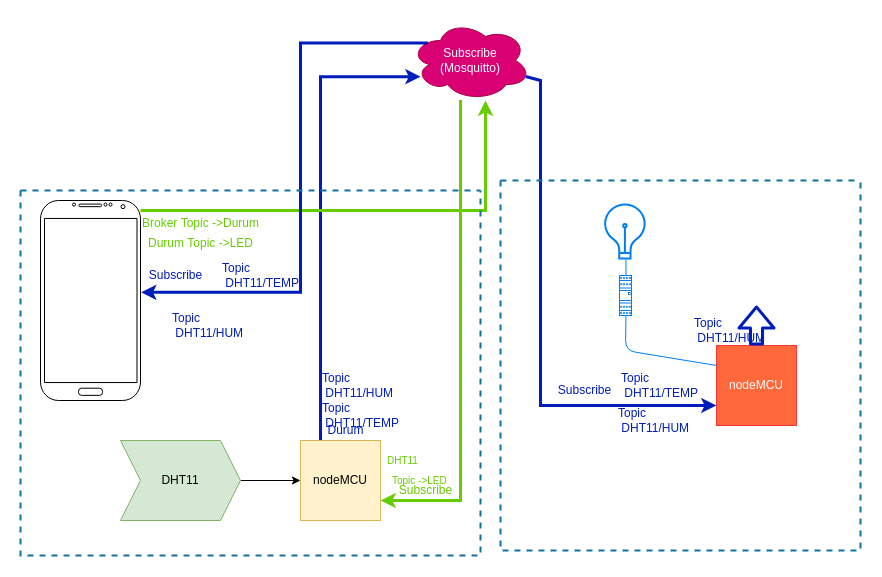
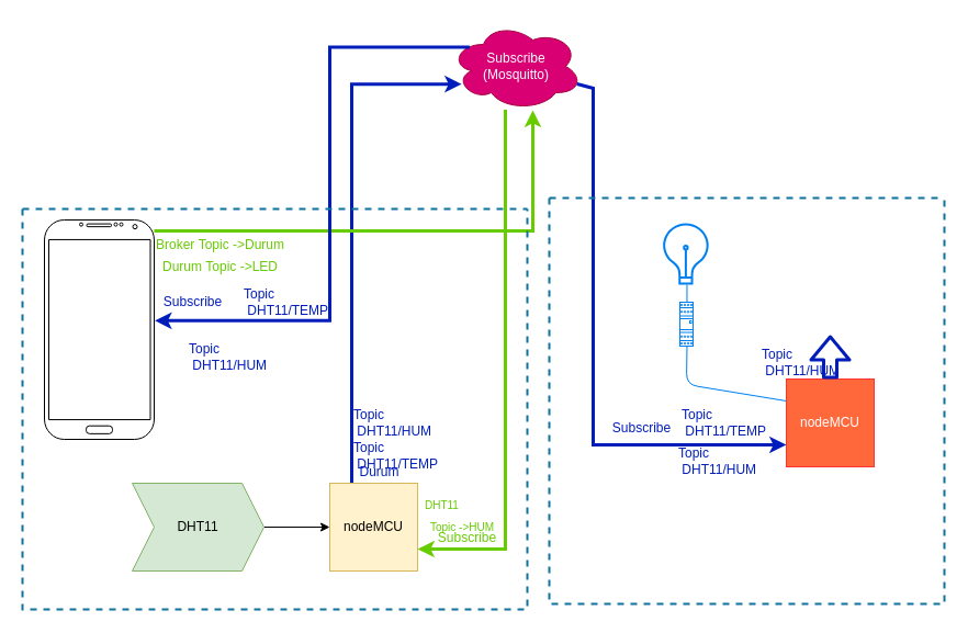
- <mxCell id="19" value="&lt;font color=&quot;#66cc00&quot; style=&quot;font-size: 10px&quot;&gt;Topic -&amp;gt;LED&lt;/font&gt;" style="text;html=1;align=left;verticalAlign=middle;resizable=0;points=[];autosize=1;strokeColor=none;" parent="15" vertex="1"><mxGeometry x="370" y="280" width="70" height="20" as="geometry" /></mxCell>
+ <mxCell id="19" value="&lt;font color=&quot;#66cc00&quot; style=&quot;font-size: 10px&quot;&gt;Topic -&amp;gt;HUM&lt;/font&gt;" style="text;html=1;align=left;verticalAlign=middle;resizable=0;points=[];autosize=1;strokeColor=none;" parent="15" vertex="1"><mxGeometry x="370" y="280" width="70" height="20" as="geometry" /></mxCell>
